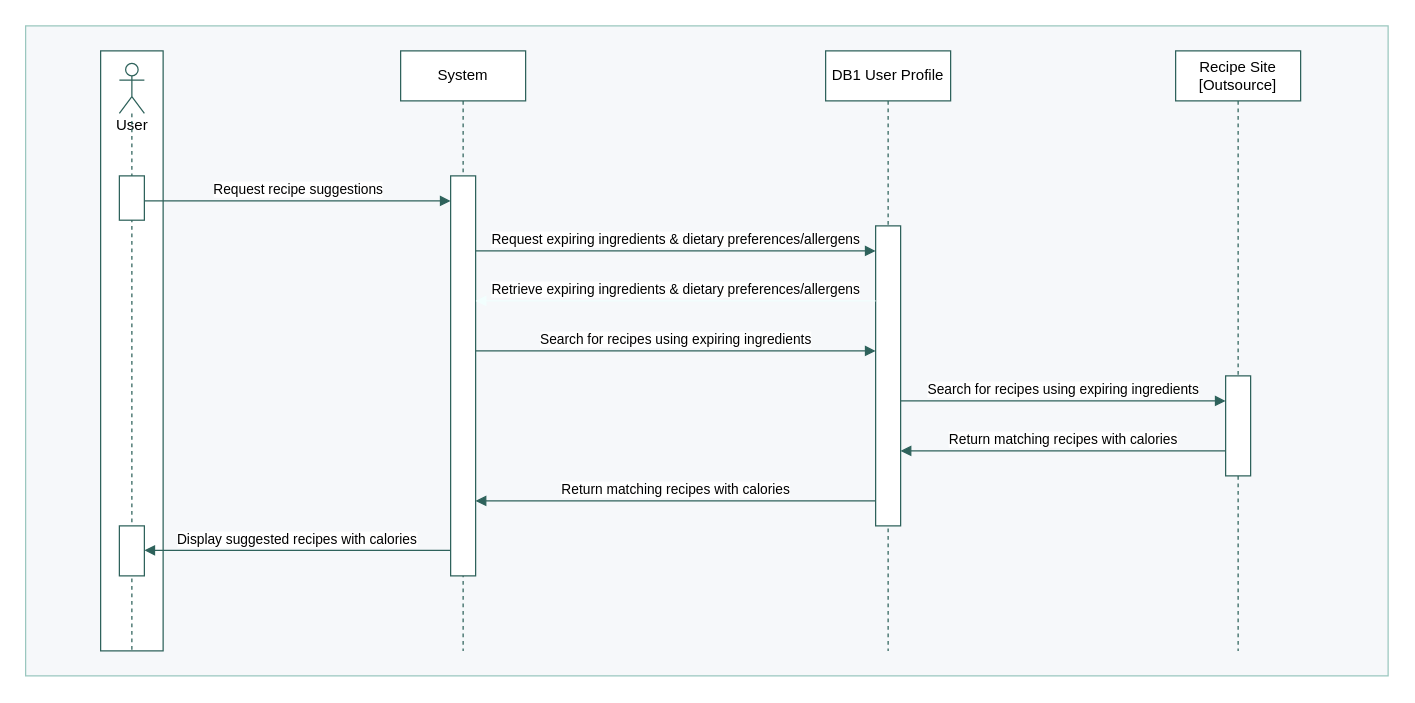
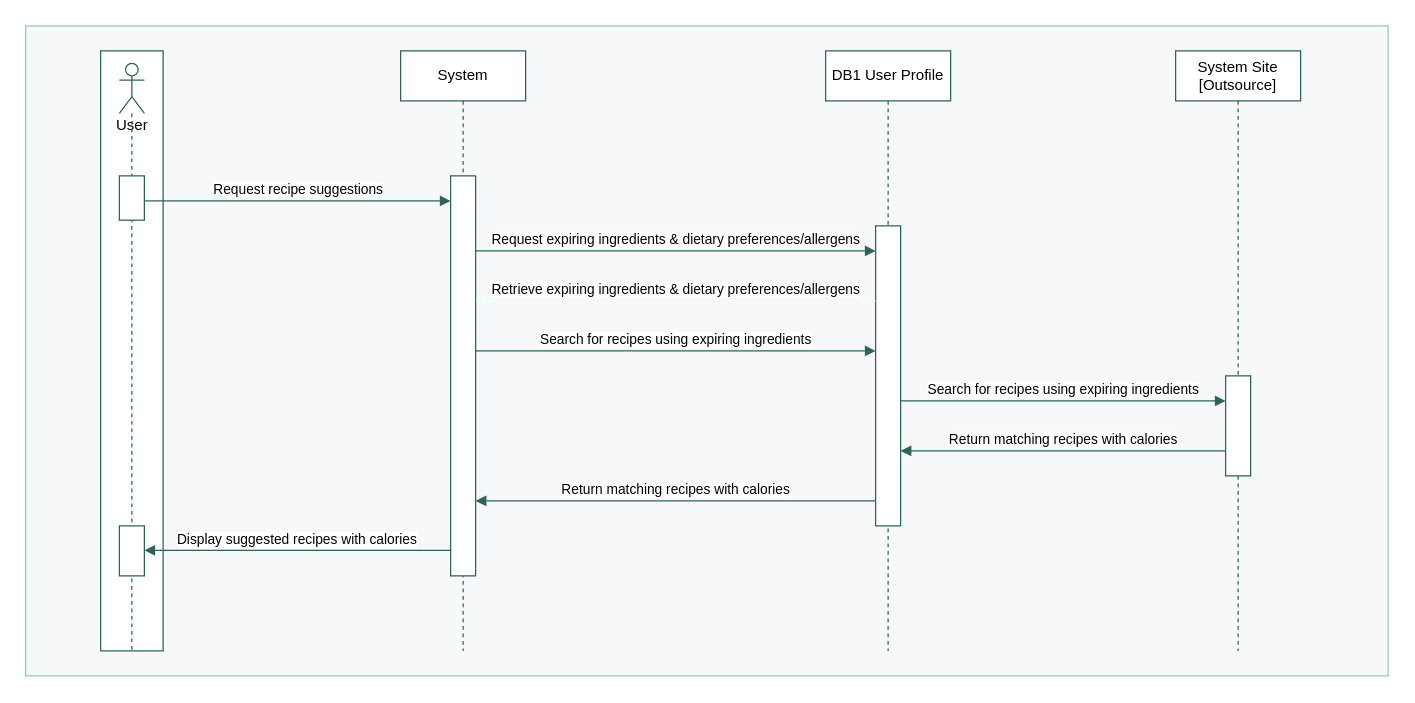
- <mxCell id="19" value="Recipe Site [Outsource]" style="shape=umlLifeline;perimeter=lifelinePerimeter;whiteSpace=wrap;html=1;container=1;dropTarget=0;collapsible=0;recursiveResize=0;outlineConnect=0;portConstraint=eastwest;newEdgeStyle={&quot;curved&quot;:0,&quot;rounded&quot;:0};strokeColor=#2E625B;" vertex="1" parent="1"><mxGeometry x="940" y="40" width="100" height="480" as="geometry" /></mxCell>
+ <mxCell id="19" value="System Site [Outsource]" style="shape=umlLifeline;perimeter=lifelinePerimeter;whiteSpace=wrap;html=1;container=1;dropTarget=0;collapsible=0;recursiveResize=0;outlineConnect=0;portConstraint=eastwest;newEdgeStyle={&quot;curved&quot;:0,&quot;rounded&quot;:0};strokeColor=#2E625B;" vertex="1" parent="1"><mxGeometry x="940" y="40" width="100" height="480" as="geometry" /></mxCell>
